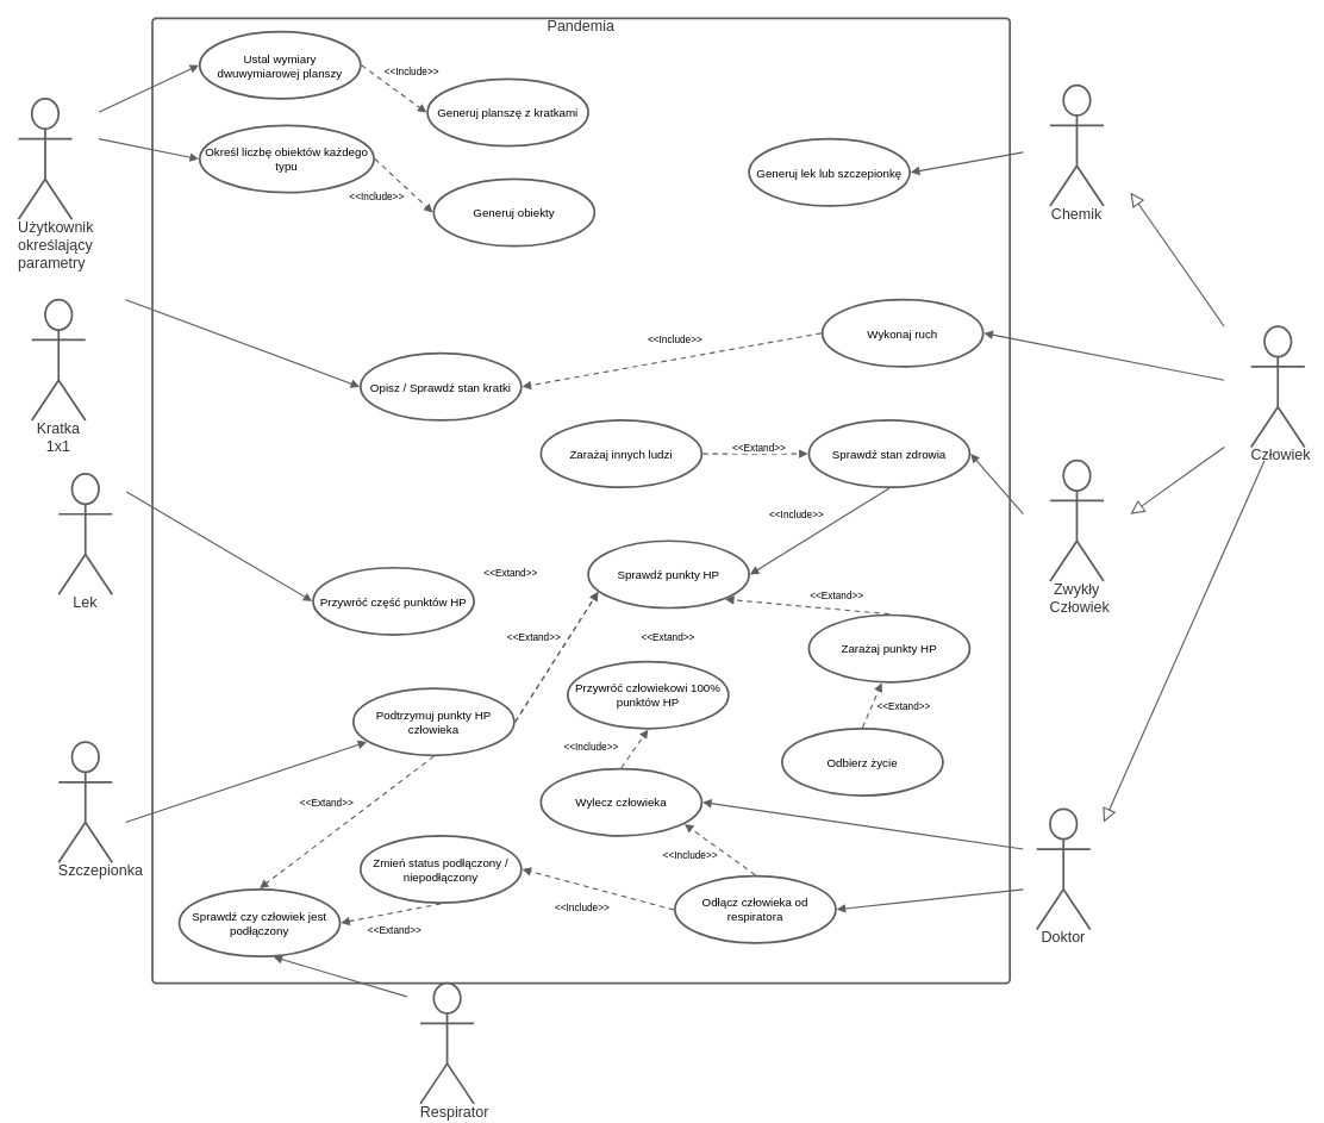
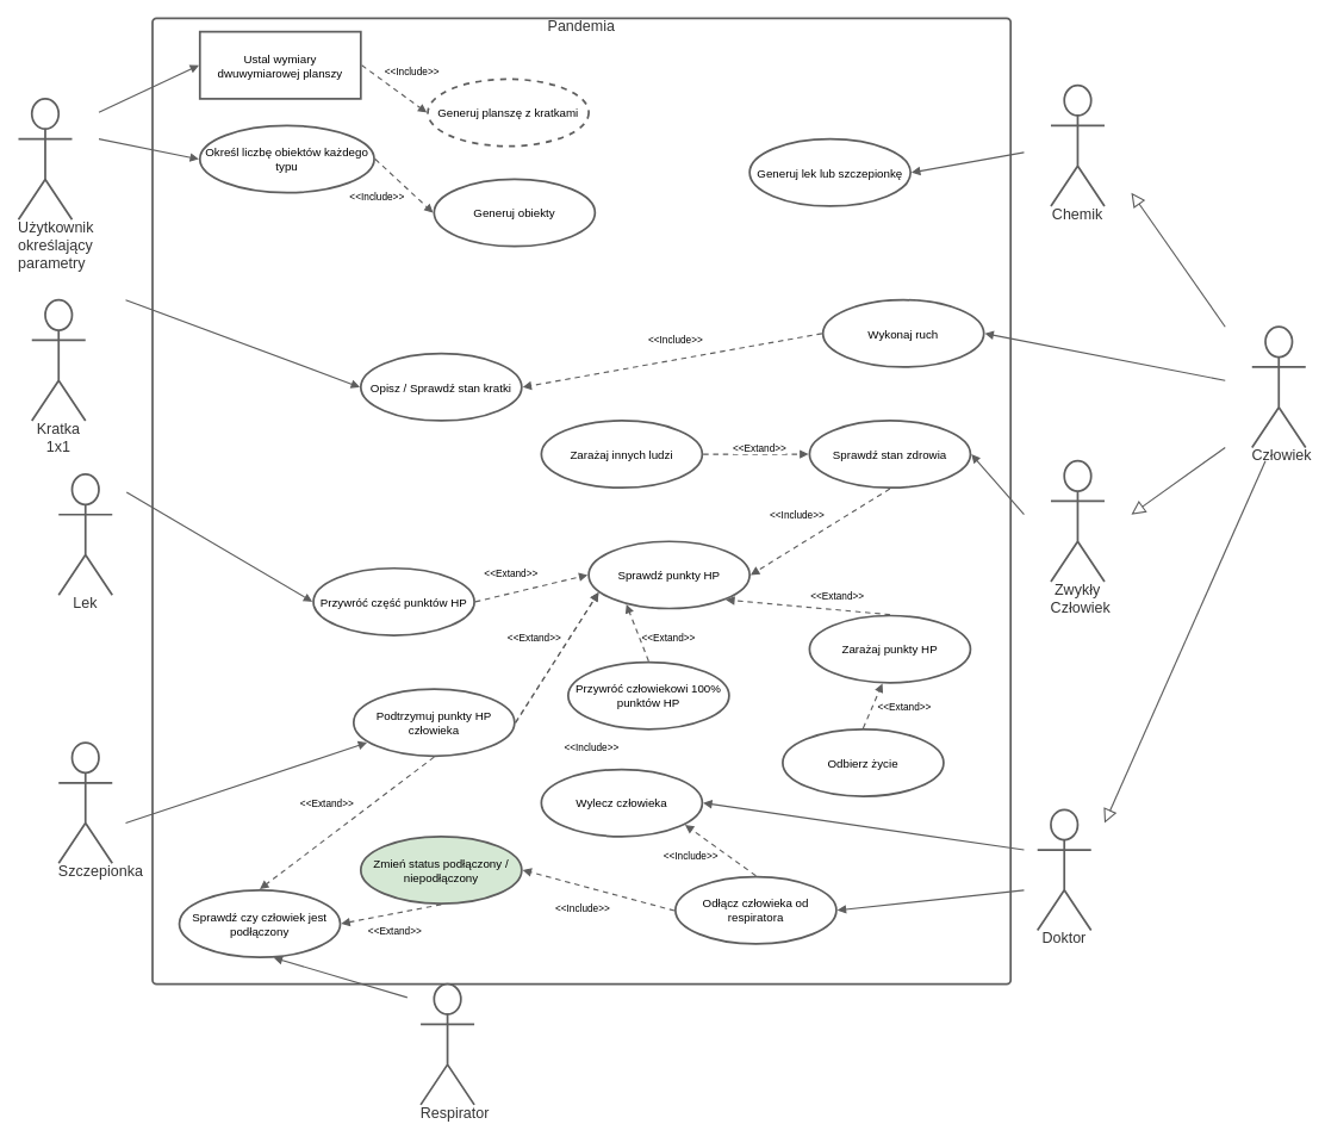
- <mxCell id="17" value="Ustal wymiary dwuwymiarowej planszy" style="html=1;overflow=block;blockSpacing=1;whiteSpace=wrap;ellipse;whiteSpace=wrap;fontSize=13;spacing=3.8;strokeColor=#5e5e5e;strokeOpacity=100;rounded=1;absoluteArcSize=1;arcSize=9;strokeWidth=2.3;" vertex="1" parent="1"><mxGeometry x="223" y="35" width="180" height="75" as="geometry" /></mxCell>
+ <mxCell id="17" value="Ustal wymiary dwuwymiarowej planszy" style="html=1;overflow=block;blockSpacing=1;whiteSpace=wrap;whiteSpace=wrap;fontSize=13;spacing=3.8;strokeColor=#5e5e5e;strokeOpacity=100;absoluteArcSize=1;arcSize=9;strokeWidth=2.3;rounded=0;" vertex="1" parent="1"><mxGeometry x="223" y="35" width="180" height="75" as="geometry" /></mxCell>
- <mxCell id="22" value="Generuj planszę z kratkami" style="html=1;overflow=block;blockSpacing=1;whiteSpace=wrap;ellipse;whiteSpace=wrap;fontSize=13;spacing=3.8;strokeColor=#5e5e5e;strokeOpacity=100;rounded=1;absoluteArcSize=1;arcSize=9;strokeWidth=2.3;" vertex="1" parent="1"><mxGeometry x="478" y="88" width="180" height="75" as="geometry" /></mxCell>
+ <mxCell id="22" value="Generuj planszę z kratkami" style="html=1;overflow=block;blockSpacing=1;whiteSpace=wrap;ellipse;whiteSpace=wrap;fontSize=13;spacing=3.8;strokeColor=#5e5e5e;strokeOpacity=100;rounded=1;absoluteArcSize=1;arcSize=9;strokeWidth=2.3;dashed=1;" vertex="1" parent="1"><mxGeometry x="478" y="88" width="180" height="75" as="geometry" /></mxCell>
- <mxCell id="55" value="" style="html=1;jettySize=18;whiteSpace=wrap;fontSize=13;strokeColor=#5E5E5E;dashed=0;fixDash=1;dashPattern=6 5;strokeWidth=1.5;rounded=0;startArrow=none;endArrow=block;endFill=1;exitX=0.5;exitY=1.015;exitPerimeter=0;entryX=1.006;entryY=0.5;entryPerimeter=0;" edge="1" parent="1" source="30" target="32"><mxGeometry width="100" height="100" relative="1" as="geometry"><Array as="points" /></mxGeometry></mxCell>
+ <mxCell id="55" value="" style="html=1;jettySize=18;whiteSpace=wrap;fontSize=13;strokeColor=#5E5E5E;dashed=1;fixDash=1;dashPattern=6 5;strokeWidth=1.5;rounded=0;startArrow=none;;endArrow=block;endFill=1;;exitX=0.5;exitY=1.015;exitPerimeter=0;entryX=1.006;entryY=0.5;entryPerimeter=0;" edge="1" parent="1" source="30" target="32"><mxGeometry width="100" height="100" relative="1" as="geometry"><Array as="points" /></mxGeometry></mxCell>
+ <mxCell id="51" value="" style="html=1;jettySize=18;whiteSpace=wrap;fontSize=13;strokeColor=#5E5E5E;dashed=1;fixDash=1;dashPattern=6 5;strokeWidth=1.5;rounded=0;startArrow=none;;endArrow=block;endFill=1;;exitX=1.006;exitY=0.5;exitPerimeter=0;entryX=-0.006;entryY=0.5;entryPerimeter=0;" edge="1" parent="1" source="50" target="32"><mxGeometry width="100" height="100" relative="1" as="geometry"><Array as="points" /></mxGeometry></mxCell>
+ <mxCell id="47" value="" style="html=1;jettySize=18;whiteSpace=wrap;fontSize=13;strokeColor=#5E5E5E;dashed=1;fixDash=1;dashPattern=6 5;strokeWidth=1.5;rounded=0;startArrow=none;;endArrow=block;endFill=1;;exitX=0.5;exitY=-0.015;exitPerimeter=0;entryX=0.234;entryY=0.939;entryPerimeter=0;" edge="1" parent="1" source="45" target="32"><mxGeometry width="100" height="100" relative="1" as="geometry"><Array as="points" /></mxGeometry></mxCell>
- <mxCell id="46" value="" style="html=1;jettySize=18;whiteSpace=wrap;fontSize=13;strokeColor=#5E5E5E;dashed=1;fixDash=1;dashPattern=6 5;strokeWidth=1.5;rounded=0;startArrow=none;;endArrow=block;endFill=1;;exitX=0.5;exitY=-0.015;exitPerimeter=0;entryX=0.5;entryY=1.015;entryPerimeter=0;" edge="1" parent="1" source="35" target="45"><mxGeometry width="100" height="100" relative="1" as="geometry"><Array as="points" /></mxGeometry></mxCell>
- <mxCell id="71" value="Zmień status podłączony / niepodłączony" style="html=1;overflow=block;blockSpacing=1;whiteSpace=wrap;ellipse;whiteSpace=wrap;fontSize=13;spacing=3.8;strokeColor=#5e5e5e;strokeOpacity=100;rounded=1;absoluteArcSize=1;arcSize=9;strokeWidth=2.3;" vertex="1" parent="1"><mxGeometry x="403" y="935" width="180" height="75" as="geometry" /></mxCell>
+ <mxCell id="71" value="Zmień status podłączony / niepodłączony" style="html=1;overflow=block;blockSpacing=1;whiteSpace=wrap;ellipse;whiteSpace=wrap;fontSize=13;spacing=3.8;strokeColor=#5e5e5e;strokeOpacity=100;rounded=1;absoluteArcSize=1;arcSize=9;strokeWidth=2.3;fillColor=#d5e8d4;" vertex="1" parent="1"><mxGeometry x="403" y="935" width="180" height="75" as="geometry" /></mxCell>
